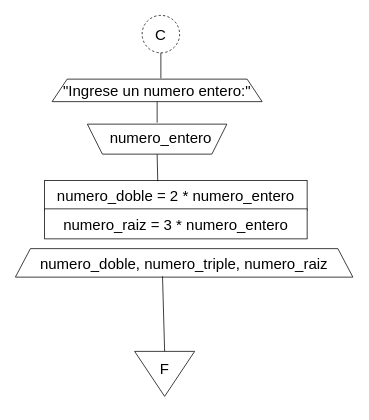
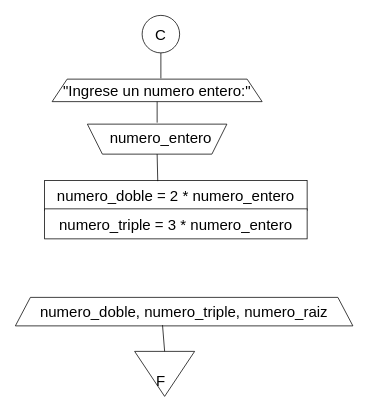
- <mxCell id="2" value="&lt;font style=&quot;font-size: 20px&quot;&gt;C&lt;/font&gt;" style="ellipse;whiteSpace=wrap;html=1;aspect=fixed;dashed=1;" vertex="1" parent="1"><mxGeometry x="189" y="20" width="50" height="50" as="geometry" /></mxCell>
+ <mxCell id="2" value="&lt;font style=&quot;font-size: 20px&quot;&gt;C&lt;/font&gt;" style="ellipse;whiteSpace=wrap;html=1;aspect=fixed;" vertex="1" parent="1"><mxGeometry x="189" y="20" width="50" height="50" as="geometry" /></mxCell>
- <mxCell id="7" value="&lt;font style=&quot;font-size: 20px&quot;&gt;numero_raiz = 3 * numero_entero&lt;/font&gt;" style="rounded=0;whiteSpace=wrap;html=1;" vertex="1" parent="1"><mxGeometry x="59" y="278" width="350" height="40" as="geometry" /></mxCell>
+ <mxCell id="7" value="&lt;font style=&quot;font-size: 20px&quot;&gt;numero_triple = 3 * numero_entero&lt;/font&gt;" style="rounded=0;whiteSpace=wrap;html=1;" vertex="1" parent="1"><mxGeometry x="59" y="278" width="350" height="40" as="geometry" /></mxCell>
- <mxCell id="8" value="&lt;span style=&quot;font-size: 20px&quot;&gt;numero_doble,&amp;nbsp;&lt;/span&gt;&lt;span style=&quot;font-size: 20px&quot;&gt;numero_triple,&amp;nbsp;&lt;/span&gt;&lt;span style=&quot;font-size: 20px&quot;&gt;numero_raiz&lt;/span&gt;" style="shape=trapezoid;perimeter=trapezoidPerimeter;whiteSpace=wrap;html=1;fixedSize=1;" vertex="1" parent="1"><mxGeometry x="20" y="331" width="450" height="38" as="geometry" /></mxCell>
+ <mxCell id="8" value="&lt;span style=&quot;font-size: 20px&quot;&gt;numero_doble,&amp;nbsp;&lt;/span&gt;&lt;span style=&quot;font-size: 20px&quot;&gt;numero_triple,&amp;nbsp;&lt;/span&gt;&lt;span style=&quot;font-size: 20px&quot;&gt;numero_raiz&lt;/span&gt;" style="shape=trapezoid;perimeter=trapezoidPerimeter;whiteSpace=wrap;html=1;fixedSize=1;" vertex="1" parent="1"><mxGeometry x="20" y="396" width="450" height="38" as="geometry" /></mxCell>
- <mxCell id="10" value="&lt;font style=&quot;font-size: 20px&quot;&gt;F&lt;/font&gt;" style="text;html=1;strokeColor=none;fillColor=none;align=center;verticalAlign=middle;whiteSpace=wrap;rounded=0;" vertex="1" parent="1"><mxGeometry x="199" y="476" width="40" height="30" as="geometry" /></mxCell>
+ <mxCell id="10" value="&lt;font style=&quot;font-size: 20px&quot;&gt;F&lt;/font&gt;" style="text;html=1;strokeColor=none;fillColor=none;align=center;verticalAlign=middle;whiteSpace=wrap;rounded=0;" vertex="1" parent="1"><mxGeometry x="194" y="491" width="40" height="30" as="geometry" /></mxCell>
